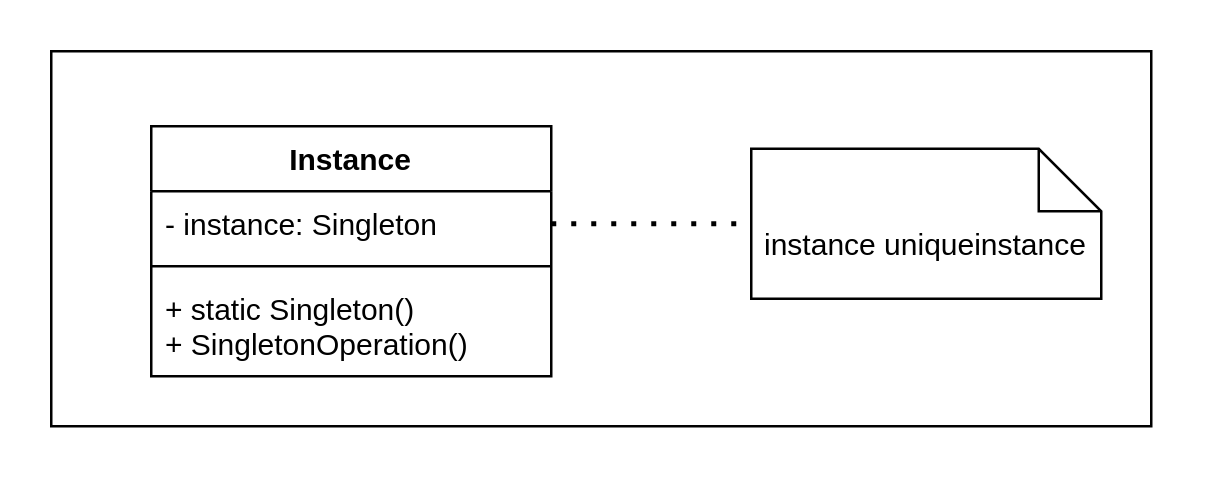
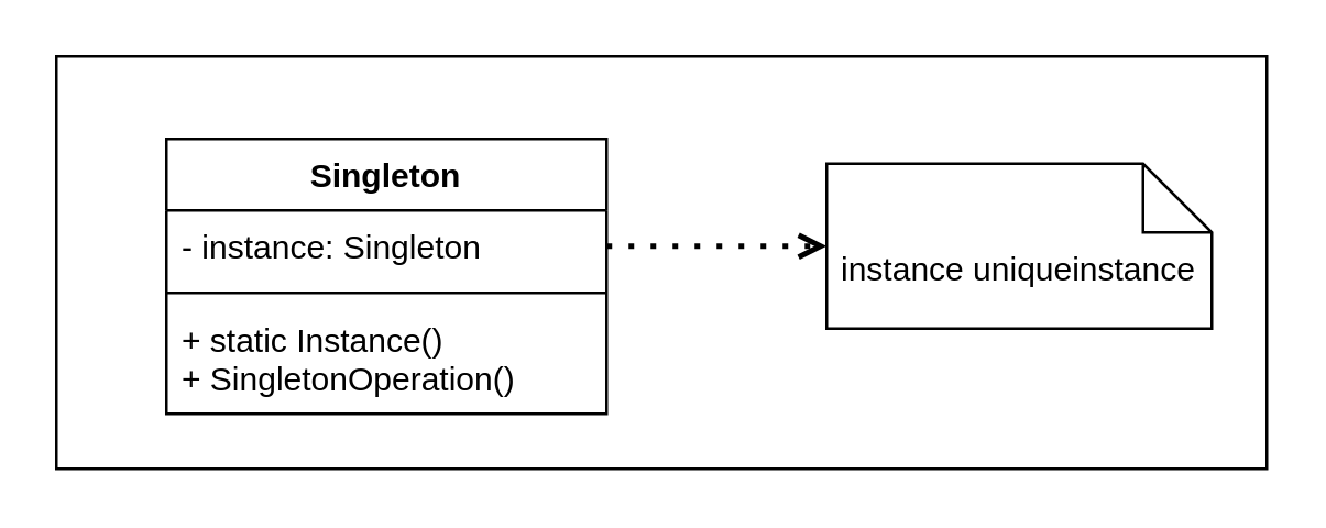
- <mxCell id="3" value="Instance" style="swimlane;fontStyle=1;align=center;verticalAlign=top;childLayout=stackLayout;horizontal=1;startSize=26;horizontalStack=0;resizeParent=1;resizeParentMax=0;resizeLast=0;collapsible=1;marginBottom=0;whiteSpace=wrap;html=1;" vertex="1" parent="1"><mxGeometry x="60" y="50" width="160" height="100" as="geometry" /></mxCell>
+ <mxCell id="3" value="Singleton" style="swimlane;fontStyle=1;align=center;verticalAlign=top;childLayout=stackLayout;horizontal=1;startSize=26;horizontalStack=0;resizeParent=1;resizeParentMax=0;resizeLast=0;collapsible=1;marginBottom=0;whiteSpace=wrap;html=1;" vertex="1" parent="1"><mxGeometry x="60" y="50" width="160" height="100" as="geometry" /></mxCell>
- <mxCell id="8" value="" style="endArrow=none;dashed=1;html=1;dashPattern=1 3;strokeWidth=2;rounded=0;exitX=1;exitY=0.5;exitDx=0;exitDy=0;entryX=0;entryY=0.5;entryDx=0;entryDy=0;entryPerimeter=0;" edge="1" parent="1" source="4" target="7"><mxGeometry width="50" height="50" relative="1" as="geometry"><mxPoint x="280" y="290" as="sourcePoint" /><mxPoint x="330" y="240" as="targetPoint" /></mxGeometry></mxCell>
+ <mxCell id="8" value="" style="endArrow=open;dashed=1;html=1;dashPattern=1 3;strokeWidth=2;rounded=0;exitX=1;exitY=0.5;exitDx=0;exitDy=0;entryX=0;entryY=0.5;entryDx=0;entryDy=0;entryPerimeter=0;" edge="1" parent="1" source="4" target="7"><mxGeometry width="50" height="50" relative="1" as="geometry"><mxPoint x="280" y="290" as="sourcePoint" /><mxPoint x="330" y="240" as="targetPoint" /></mxGeometry></mxCell>
- <mxCell id="6" value="+ static Singleton()&lt;br&gt;+ SingletonOperation()" style="text;strokeColor=none;fillColor=none;align=left;verticalAlign=top;spacingLeft=4;spacingRight=4;overflow=hidden;rotatable=0;points=[[0,0.5],[1,0.5]];portConstraint=eastwest;whiteSpace=wrap;html=1;" vertex="1" parent="3"><mxGeometry y="60" width="160" height="40" as="geometry" /></mxCell>
+ <mxCell id="6" value="+ static Instance()&lt;br&gt;+ SingletonOperation()" style="text;strokeColor=none;fillColor=none;align=left;verticalAlign=top;spacingLeft=4;spacingRight=4;overflow=hidden;rotatable=0;points=[[0,0.5],[1,0.5]];portConstraint=eastwest;whiteSpace=wrap;html=1;" vertex="1" parent="3"><mxGeometry y="60" width="160" height="40" as="geometry" /></mxCell>
